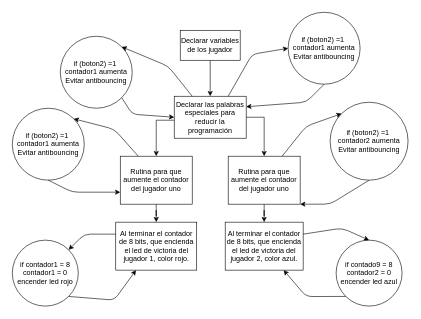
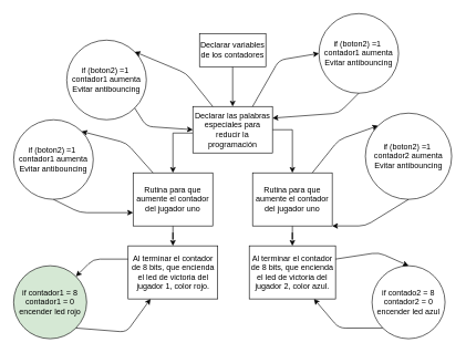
- <mxCell id="3" value="Declarar variables de los jugador" style="rounded=0;whiteSpace=wrap;html=1;" vertex="1" parent="1"><mxGeometry x="300" y="50" width="100" height="50" as="geometry" /></mxCell>
+ <mxCell id="3" value="Declarar variables de los contadores" style="rounded=0;whiteSpace=wrap;html=1;" vertex="1" parent="1"><mxGeometry x="300" y="50" width="100" height="50" as="geometry" /></mxCell>
- <mxCell id="18" value="&lt;span&gt;if contador1 = 8&lt;/span&gt;&lt;br&gt;&lt;span&gt;contador1 = 0&lt;br&gt;encender led rojo&lt;br&gt;&lt;/span&gt;" style="ellipse;whiteSpace=wrap;html=1;aspect=fixed;" vertex="1" parent="1"><mxGeometry x="20" y="400" width="110" height="110" as="geometry" /></mxCell>
+ <mxCell id="18" value="&lt;span&gt;if contador1 = 8&lt;/span&gt;&lt;br&gt;&lt;span&gt;contador1 = 0&lt;br&gt;encender led rojo&lt;br&gt;&lt;/span&gt;" style="ellipse;whiteSpace=wrap;html=1;aspect=fixed;fillColor=#d5e8d4;" vertex="1" parent="1"><mxGeometry x="20" y="400" width="110" height="110" as="geometry" /></mxCell>
- <mxCell id="19" value="&lt;span&gt;if contado9 = 8&lt;/span&gt;&lt;br&gt;&lt;span&gt;contador2 = 0&lt;br&gt;encender led azul&lt;br&gt;&lt;/span&gt;" style="ellipse;whiteSpace=wrap;html=1;aspect=fixed;" vertex="1" parent="1"><mxGeometry x="560" y="400" width="110" height="110" as="geometry" /></mxCell>
+ <mxCell id="19" value="&lt;span&gt;if contado2 = 8&lt;/span&gt;&lt;br&gt;&lt;span&gt;contador2 = 0&lt;br&gt;encender led azul&lt;br&gt;&lt;/span&gt;" style="ellipse;whiteSpace=wrap;html=1;aspect=fixed;" vertex="1" parent="1"><mxGeometry x="560" y="400" width="110" height="110" as="geometry" /></mxCell>
